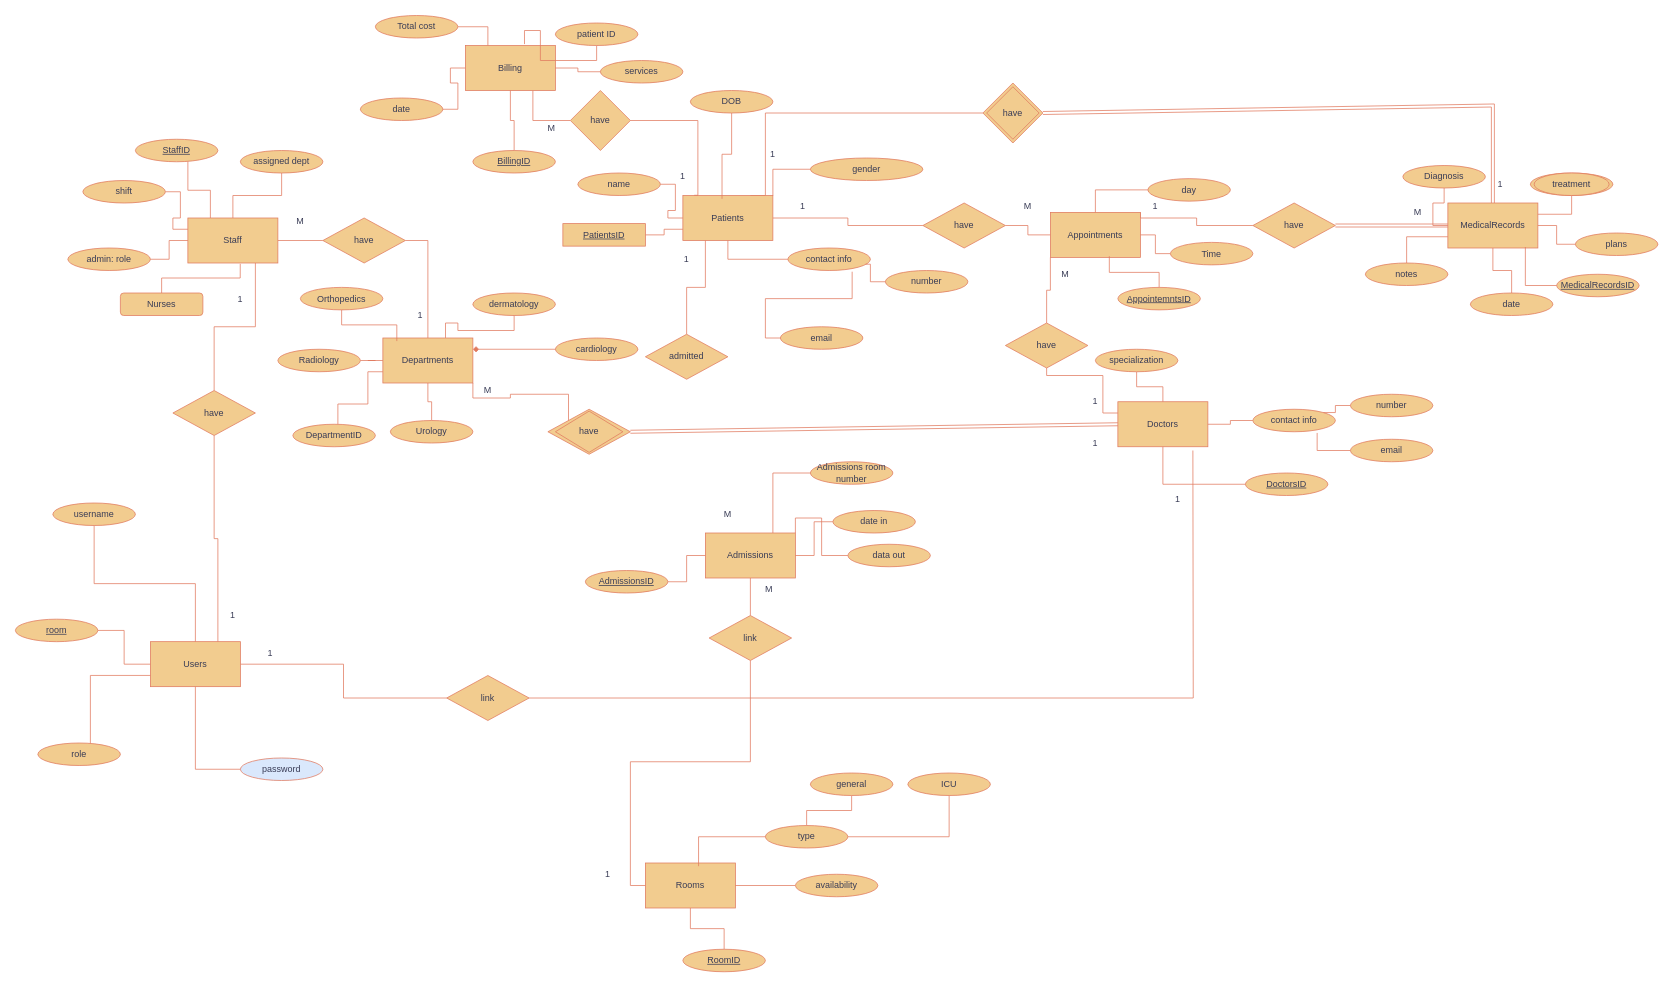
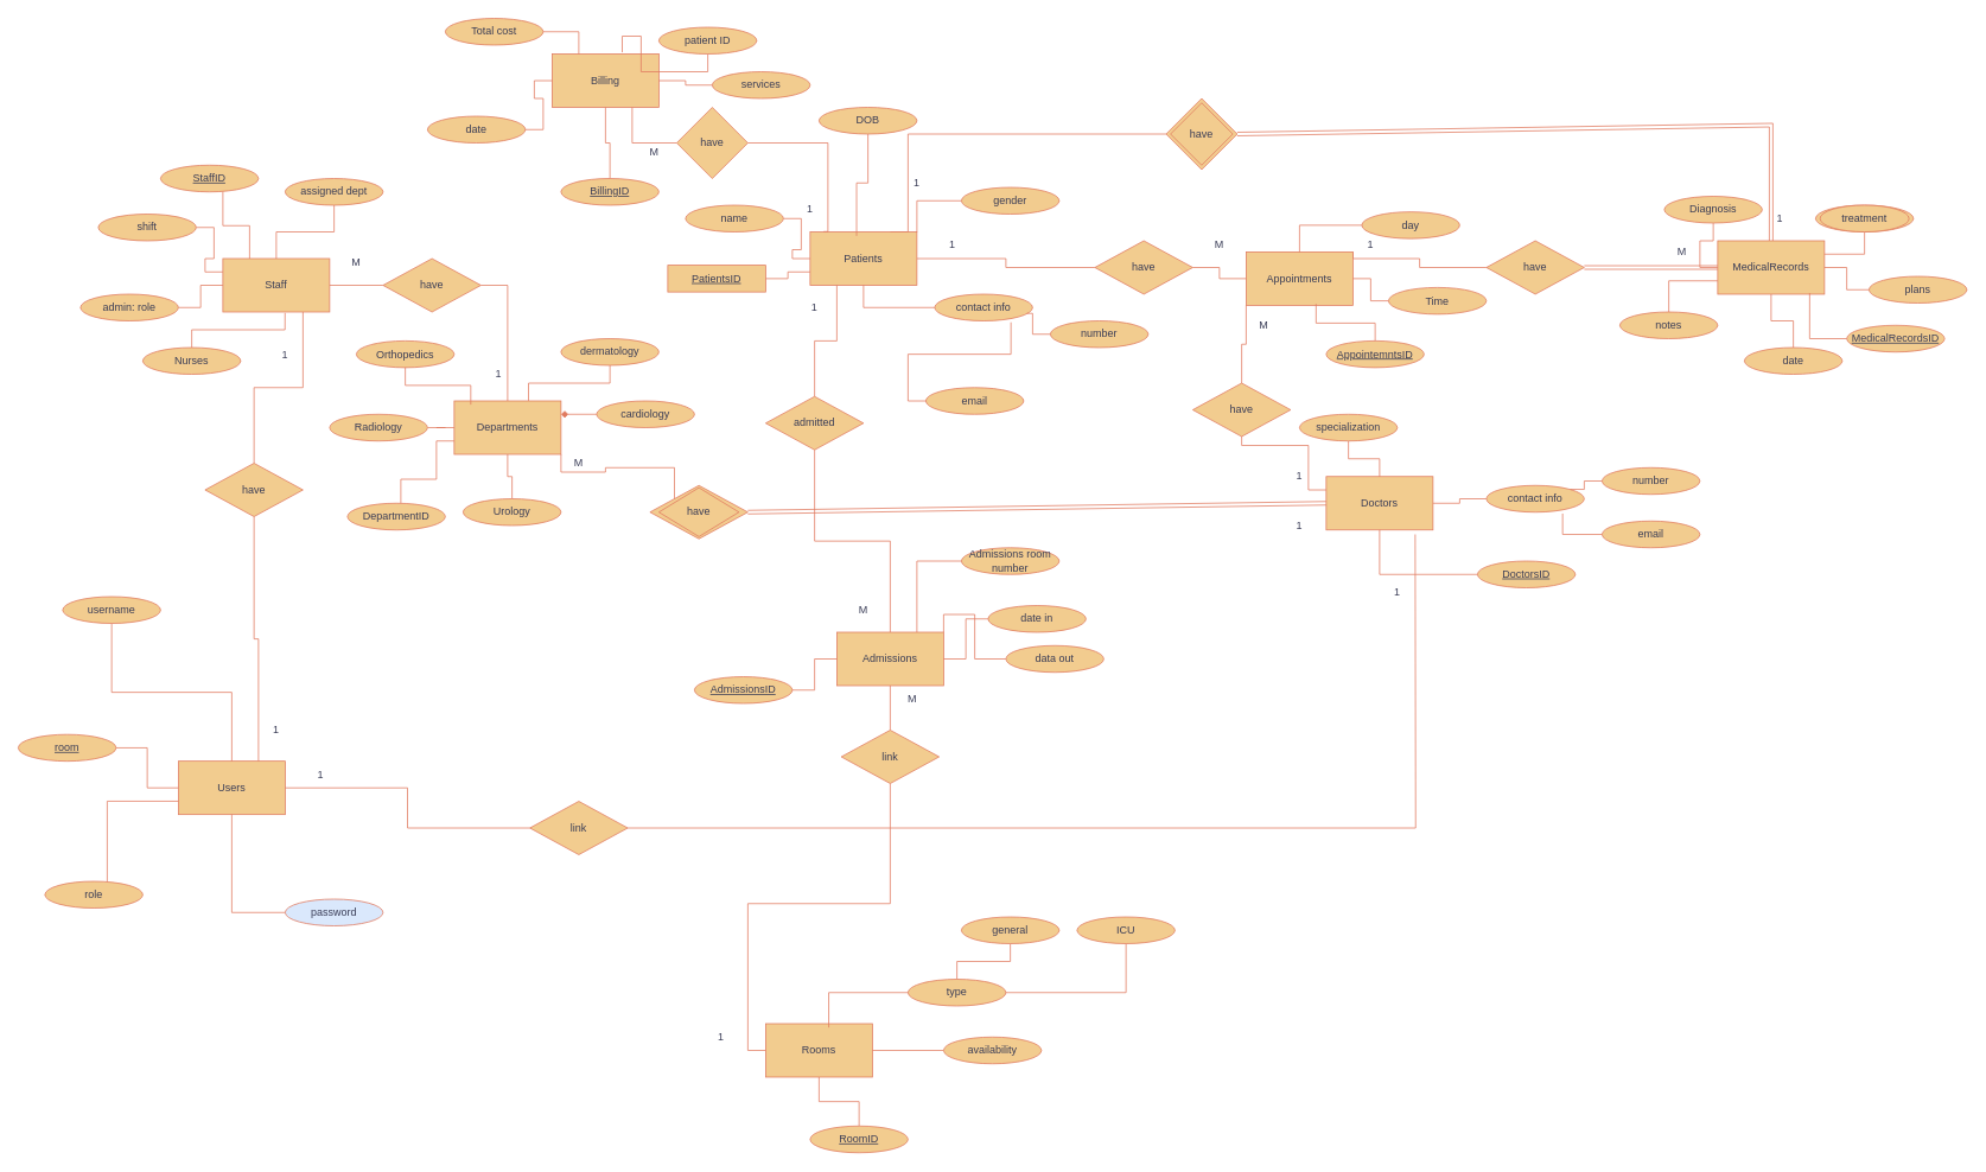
- <mxCell id="11" value="gender" style="ellipse;whiteSpace=wrap;html=1;labelBackgroundColor=none;fillColor=#F2CC8F;strokeColor=#E07A5F;fontColor=#393C56;" vertex="1" parent="1"><mxGeometry x="1080" y="210" width="150" height="30" as="geometry" /></mxCell>
+ <mxCell id="11" value="gender" style="ellipse;whiteSpace=wrap;html=1;labelBackgroundColor=none;fillColor=#F2CC8F;strokeColor=#E07A5F;fontColor=#393C56;" vertex="1" parent="1"><mxGeometry x="1080" y="210" width="110" height="30" as="geometry" /></mxCell>
- <mxCell id="86" value="Nurses" style="whiteSpace=wrap;html=1;labelBackgroundColor=none;fillColor=#F2CC8F;strokeColor=#E07A5F;fontColor=#393C56;rounded=1;" vertex="1" parent="1"><mxGeometry x="160" y="390" width="110" height="30" as="geometry" /></mxCell>
+ <mxCell id="86" value="Nurses" style="ellipse;whiteSpace=wrap;html=1;labelBackgroundColor=none;fillColor=#F2CC8F;strokeColor=#E07A5F;fontColor=#393C56;" vertex="1" parent="1"><mxGeometry x="160" y="390" width="110" height="30" as="geometry" /></mxCell>
- <mxCell id="29" value="dermatology" style="ellipse;whiteSpace=wrap;html=1;labelBackgroundColor=none;fillColor=#F2CC8F;strokeColor=#E07A5F;fontColor=#393C56;" vertex="1" parent="1"><mxGeometry x="630" y="390" width="110" height="30" as="geometry" /></mxCell>
+ <mxCell id="29" value="dermatology" style="ellipse;whiteSpace=wrap;html=1;labelBackgroundColor=none;fillColor=#F2CC8F;strokeColor=#E07A5F;fontColor=#393C56;" vertex="1" parent="1"><mxGeometry x="630" y="380" width="110" height="30" as="geometry" /></mxCell>
- <mxCell id="33" value="cardiology" style="ellipse;whiteSpace=wrap;html=1;labelBackgroundColor=none;fillColor=#F2CC8F;strokeColor=#E07A5F;fontColor=#393C56;" vertex="1" parent="1"><mxGeometry x="740" y="450" width="110" height="30" as="geometry" /></mxCell>
+ <mxCell id="33" value="cardiology" style="ellipse;whiteSpace=wrap;html=1;labelBackgroundColor=none;fillColor=#F2CC8F;strokeColor=#E07A5F;fontColor=#393C56;" vertex="1" parent="1"><mxGeometry x="670" y="450" width="110" height="30" as="geometry" /></mxCell>
+ <mxCell id="122" value="" style="edgeStyle=orthogonalEdgeStyle;rounded=0;orthogonalLoop=1;jettySize=auto;html=1;labelBackgroundColor=none;strokeColor=#E07A5F;fontColor=default;endArrow=none;startFill=0;" edge="1" parent="1" source="123" target="40"><mxGeometry relative="1" as="geometry" /></mxCell>
